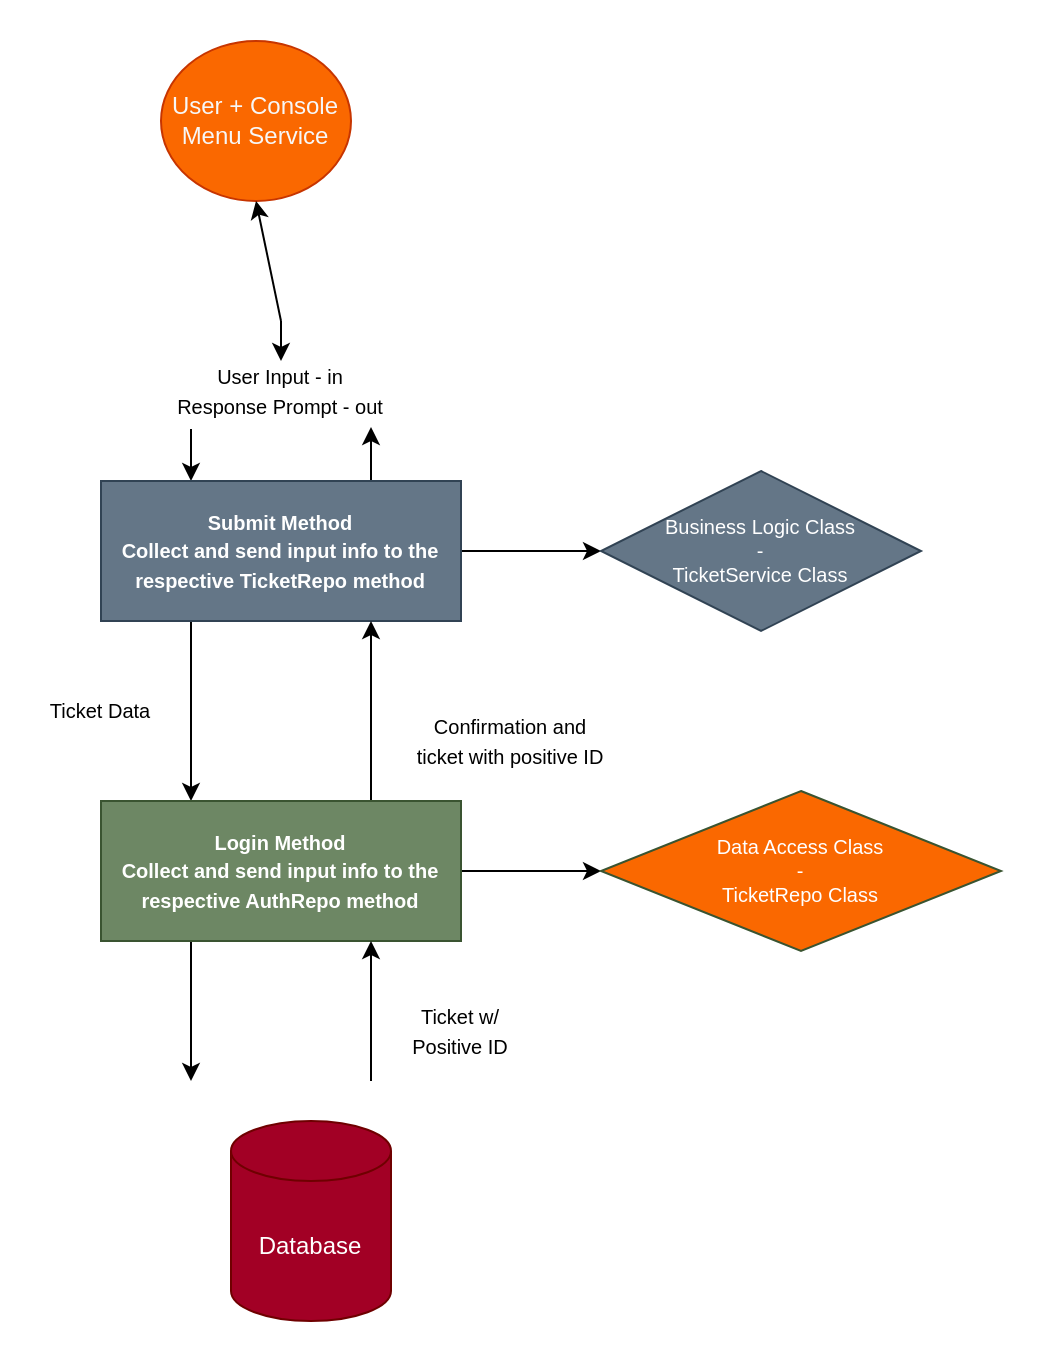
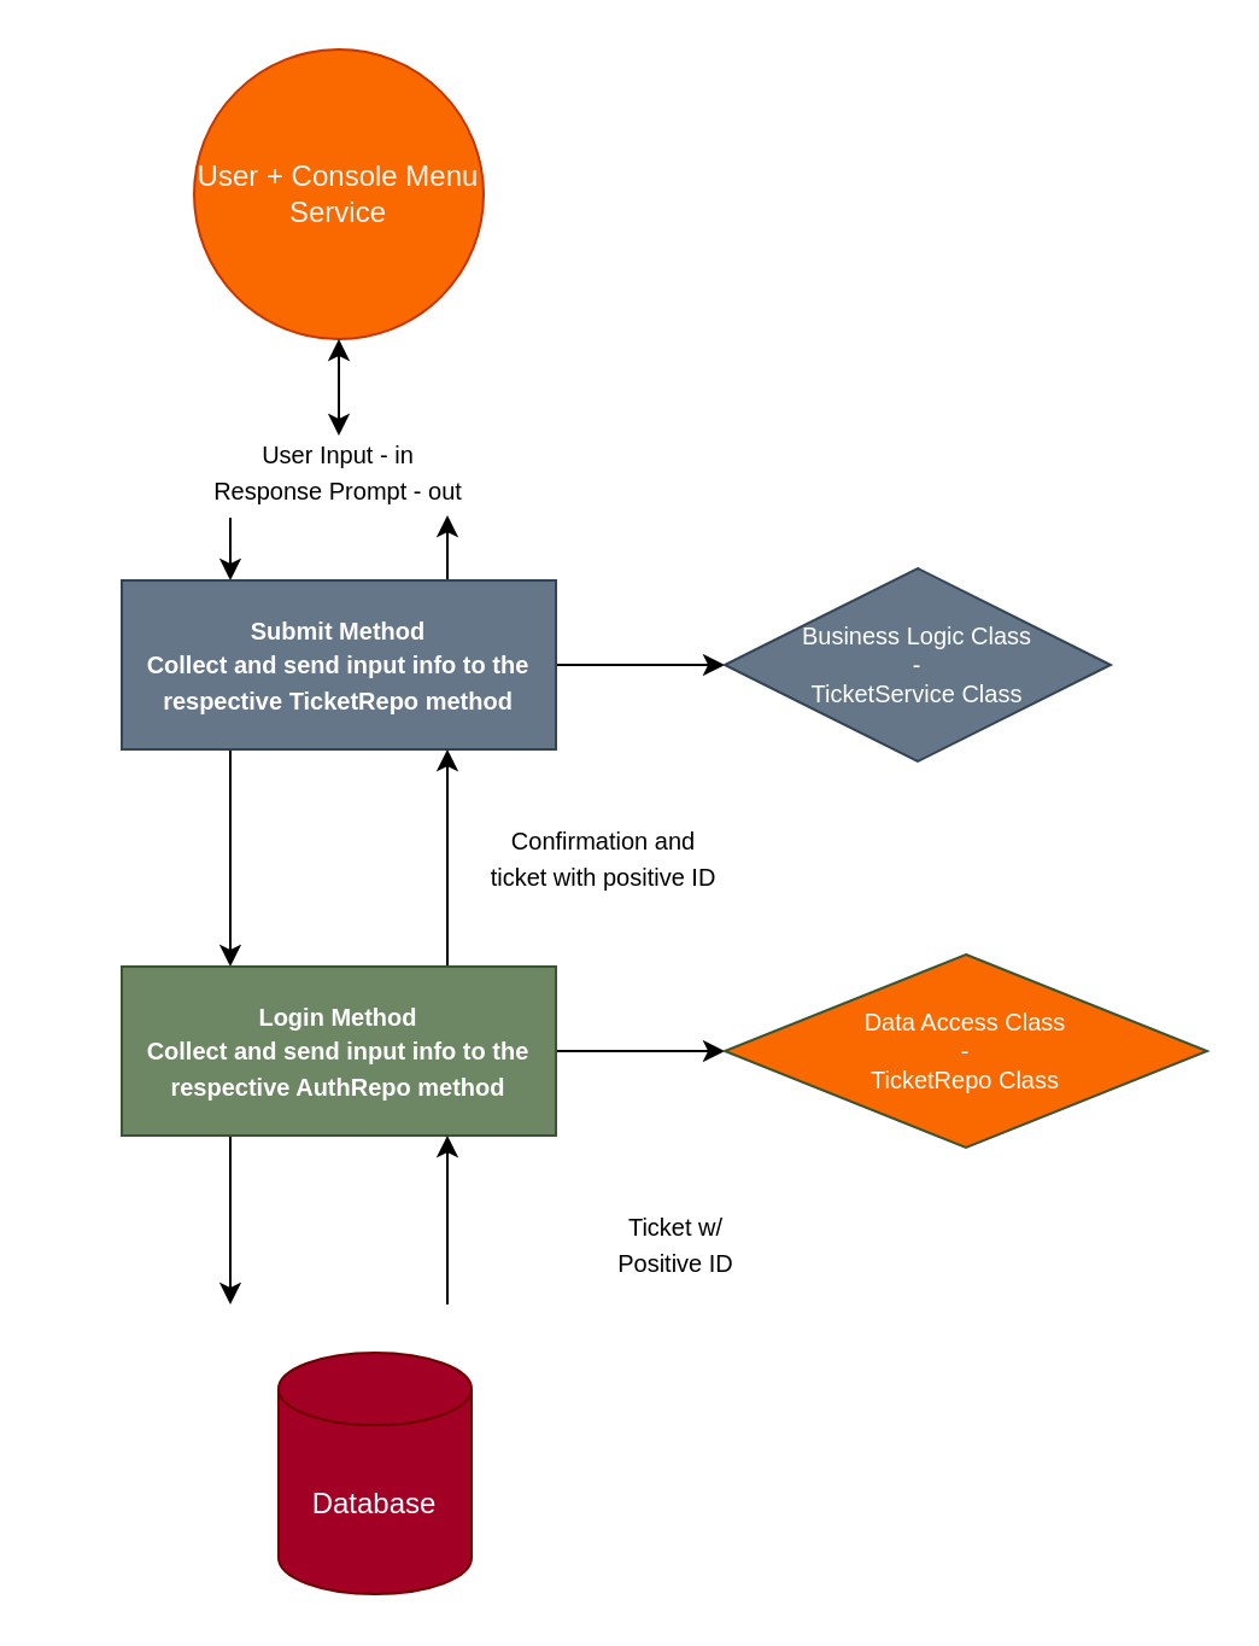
- <mxCell id="4" value="&lt;font color=&quot;#f7f7f7&quot;&gt;User + Console Menu Service&lt;/font&gt;" style="ellipse;whiteSpace=wrap;html=1;aspect=fixed;fillColor=#fa6800;fontColor=#000000;strokeColor=#C73500;" vertex="1" parent="1"><mxGeometry x="80" y="20" width="95" height="80" as="geometry" /></mxCell>
+ <mxCell id="4" value="&lt;font color=&quot;#f7f7f7&quot;&gt;User + Console Menu Service&lt;/font&gt;" style="ellipse;whiteSpace=wrap;html=1;aspect=fixed;fillColor=#fa6800;fontColor=#000000;strokeColor=#C73500;" vertex="1" parent="1"><mxGeometry x="80" y="20" width="120" height="120" as="geometry" /></mxCell>
- <mxCell id="18" value="&lt;font style=&quot;font-size: 10px&quot;&gt;Ticket Data&lt;/font&gt;" style="text;html=1;strokeColor=none;fillColor=none;align=center;verticalAlign=middle;whiteSpace=wrap;rounded=0;" vertex="1" parent="1"><mxGeometry x="20" y="340" width="60" height="30" as="geometry" /></mxCell>
- <mxCell id="20" value="&lt;font style=&quot;font-size: 10px&quot;&gt;Confirmation and ticket with positive ID&lt;/font&gt;" style="text;html=1;strokeColor=none;fillColor=none;align=center;verticalAlign=middle;whiteSpace=wrap;rounded=0;" vertex="1" parent="1"><mxGeometry x="205" y="355" width="100" height="30" as="geometry" /></mxCell>
+ <mxCell id="20" value="&lt;font style=&quot;font-size: 10px&quot;&gt;Confirmation and ticket with positive ID&lt;/font&gt;" style="text;html=1;strokeColor=none;fillColor=none;align=center;verticalAlign=middle;whiteSpace=wrap;rounded=0;" vertex="1" parent="1"><mxGeometry x="200" y="340" width="100" height="30" as="geometry" /></mxCell>
- <mxCell id="19" value="&lt;font style=&quot;font-size: 10px&quot;&gt;Ticket w/ Positive ID&lt;/font&gt;" style="text;html=1;strokeColor=none;fillColor=none;align=center;verticalAlign=middle;whiteSpace=wrap;rounded=0;" vertex="1" parent="1"><mxGeometry x="200" y="500" width="60" height="30" as="geometry" /></mxCell>
+ <mxCell id="19" value="&lt;font style=&quot;font-size: 10px&quot;&gt;Ticket w/ Positive ID&lt;/font&gt;" style="text;html=1;strokeColor=none;fillColor=none;align=center;verticalAlign=middle;whiteSpace=wrap;rounded=0;" vertex="1" parent="1"><mxGeometry x="250" y="500" width="60" height="30" as="geometry" /></mxCell>
